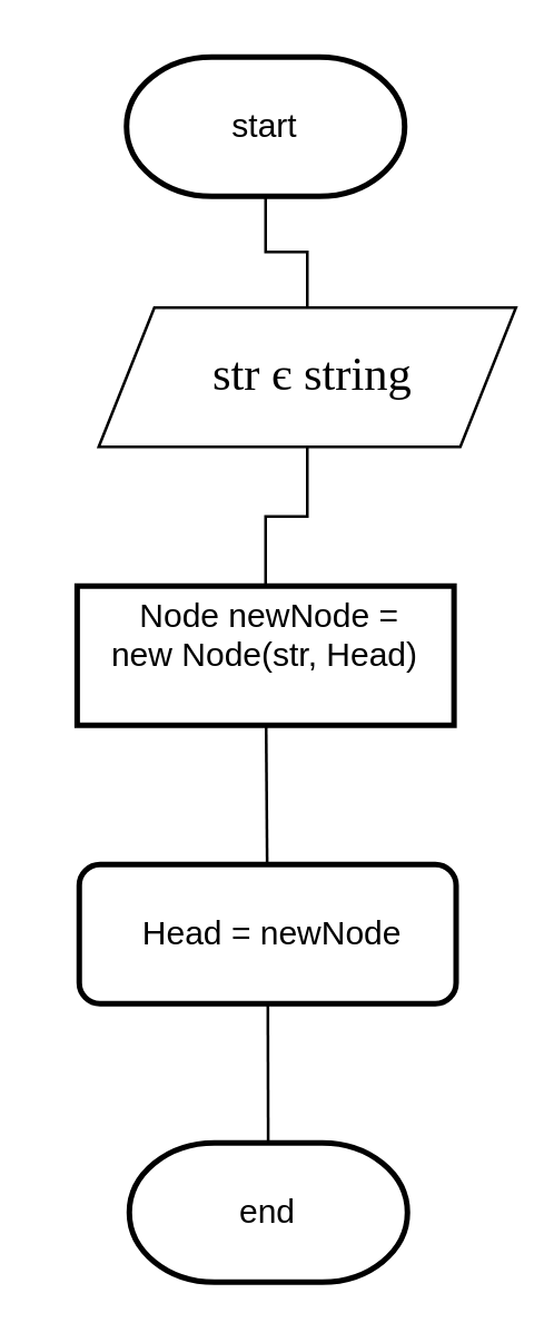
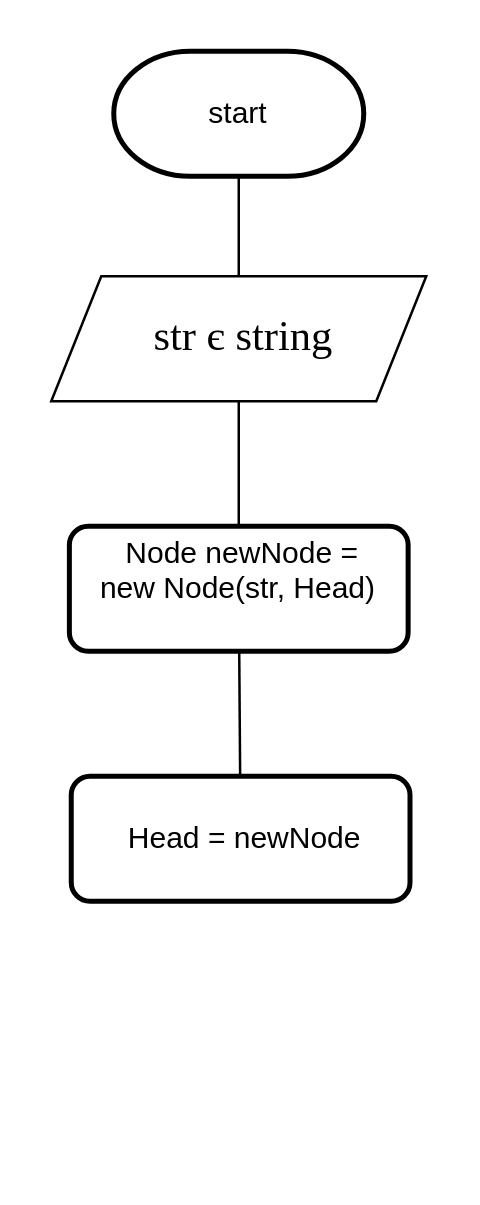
- <mxCell id="10" value="&amp;nbsp;str є string" style="shape=parallelogram;perimeter=parallelogramPerimeter;whiteSpace=wrap;html=1;fixedSize=1;rounded=0;shadow=0;labelBackgroundColor=none;labelBorderColor=none;sketch=0;hachureGap=4;fontFamily=Times New Roman;fontSize=17;fontSource=https%3A%2F%2Ffonts.googleapis.com%2Fcss%3Ffamily%3DArchitects%2BDaughter;" vertex="1" parent="1"><mxGeometry x="35" y="110" width="150" height="50" as="geometry" /></mxCell>
+ <mxCell id="10" value="&amp;nbsp;str є string" style="shape=parallelogram;perimeter=parallelogramPerimeter;whiteSpace=wrap;html=1;fixedSize=1;rounded=0;shadow=0;labelBackgroundColor=none;labelBorderColor=none;sketch=0;hachureGap=4;fontFamily=Times New Roman;fontSize=17;fontSource=https%3A%2F%2Ffonts.googleapis.com%2Fcss%3Ffamily%3DArchitects%2BDaughter;" vertex="1" parent="1"><mxGeometry x="20" y="110" width="150" height="50" as="geometry" /></mxCell>
- <mxCell id="5" value="&lt;div&gt;&amp;nbsp; Node newNode =&amp;nbsp;&lt;/div&gt;&lt;div&gt;new Node(str, Head)&lt;/div&gt;&lt;div&gt;&amp;nbsp; &amp;nbsp; &amp;nbsp; &amp;nbsp; &amp;nbsp;&lt;/div&gt;" style="whiteSpace=wrap;html=1;strokeWidth=2;hachureGap=4;" parent="1" vertex="1"><mxGeometry x="27.25" y="210" width="135.5" height="50" as="geometry" /></mxCell>
+ <mxCell id="5" value="&lt;div&gt;&amp;nbsp; Node newNode =&amp;nbsp;&lt;/div&gt;&lt;div&gt;new Node(str, Head)&lt;/div&gt;&lt;div&gt;&amp;nbsp; &amp;nbsp; &amp;nbsp; &amp;nbsp; &amp;nbsp;&lt;/div&gt;" style="whiteSpace=wrap;html=1;strokeWidth=2;hachureGap=4;rounded=1;" parent="1" vertex="1"><mxGeometry x="27.25" y="210" width="135.5" height="50" as="geometry" /></mxCell>
- <mxCell id="6" value="" style="edgeStyle=none;curved=1;rounded=0;orthogonalLoop=1;jettySize=auto;html=1;endArrow=none;endFill=0;startSize=14;endSize=14;sourcePerimeterSpacing=0;targetPerimeterSpacing=0;" parent="1" source="7" target="8" edge="1"><mxGeometry relative="1" as="geometry" /></mxCell>
- <mxCell id="8" value="end" style="strokeWidth=2;html=1;shape=mxgraph.flowchart.terminator;whiteSpace=wrap;hachureGap=4;" parent="1" vertex="1"><mxGeometry x="46" y="410" width="100" height="50" as="geometry" /></mxCell>
